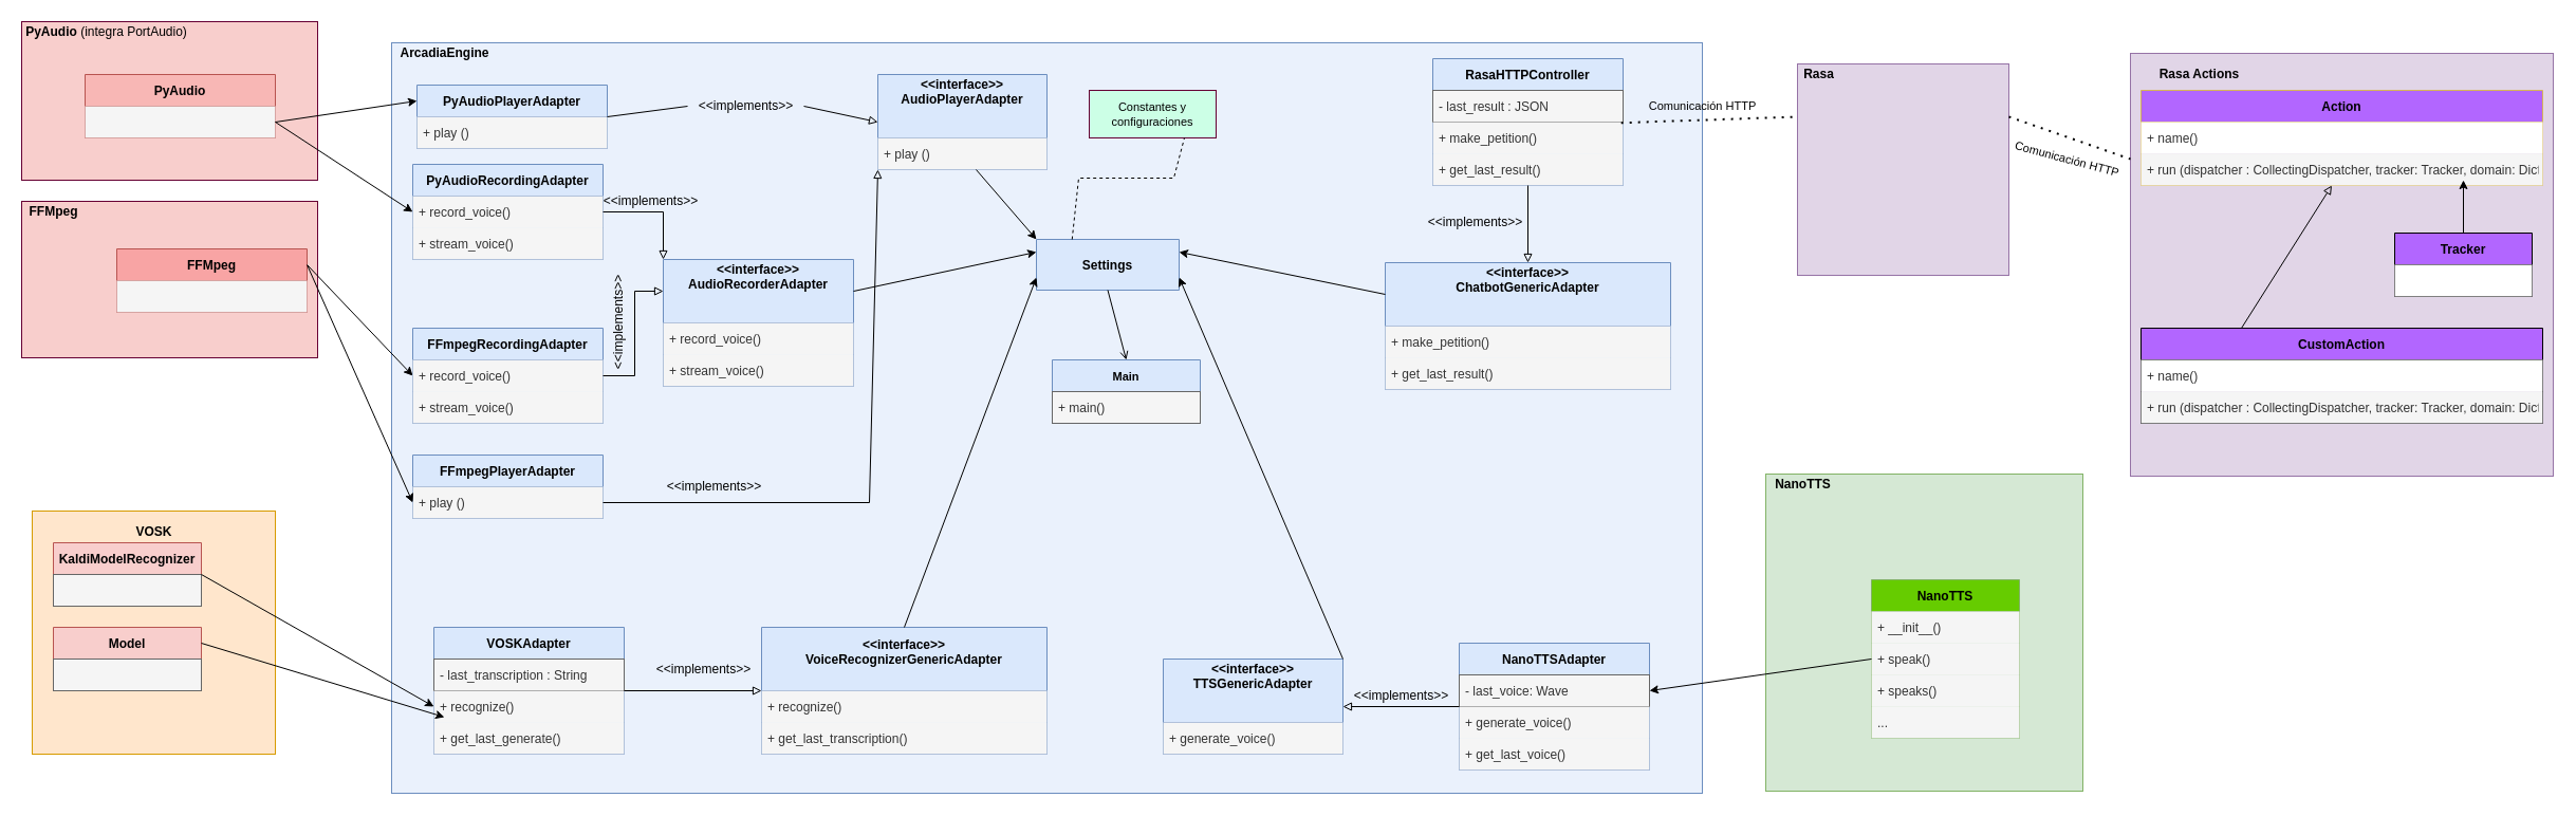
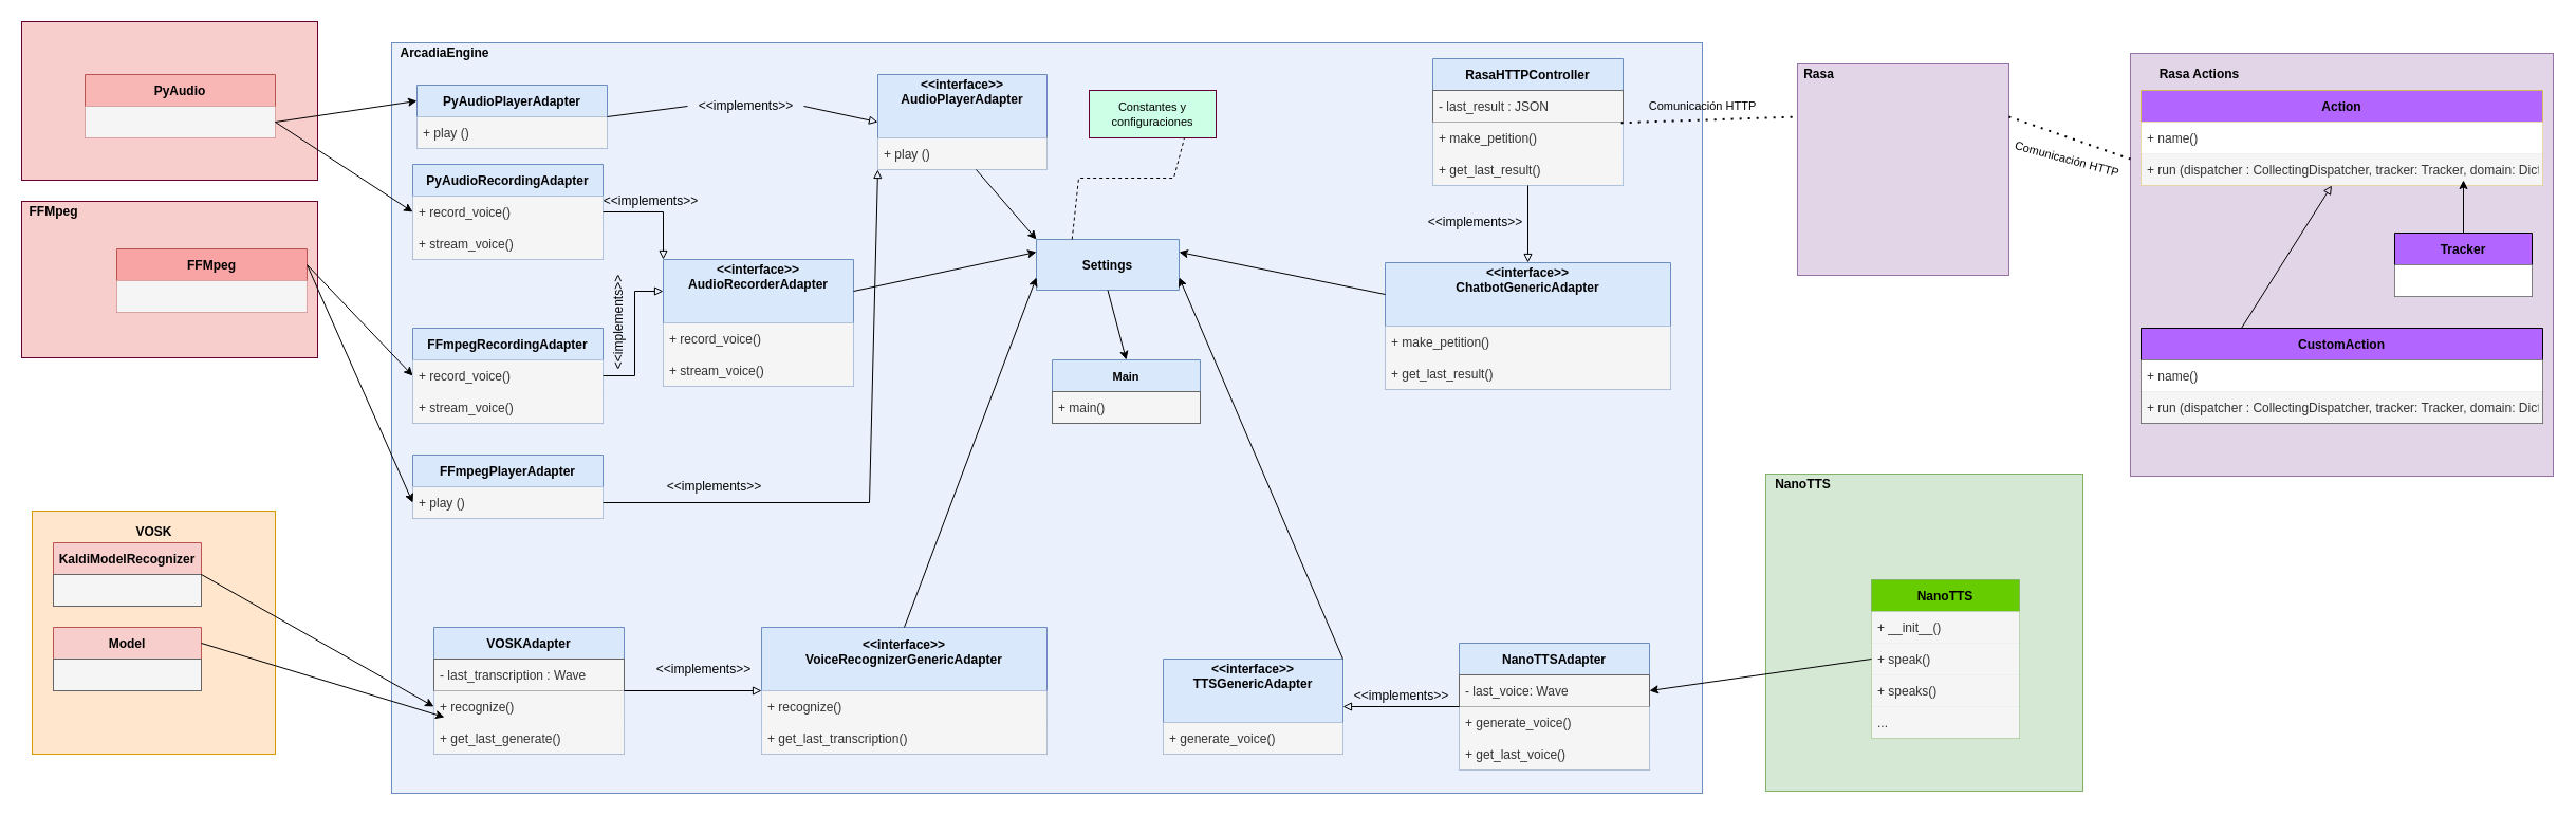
- <mxCell id="10" value="&lt;b&gt;PyAudio&lt;/b&gt; (integra PortAudio)" style="text;html=1;align=center;verticalAlign=middle;resizable=0;points=[];autosize=1;strokeColor=none;fillColor=none;" parent="1" vertex="1"><mxGeometry x="20" y="20" width="160" height="20" as="geometry" /></mxCell>
- <mxCell id="102" value="" style="endArrow=open;html=1;rounded=0;fontSize=11;exitX=0.5;exitY=1;exitDx=0;exitDy=0;entryX=0.5;entryY=0;entryDx=0;entryDy=0;" parent="1" source="97" target="100" edge="1"><mxGeometry width="50" height="50" relative="1" as="geometry"><mxPoint x="1170" y="338" as="sourcePoint" /><mxPoint x="1220" y="288" as="targetPoint" /></mxGeometry></mxCell>
+ <mxCell id="102" value="" style="endArrow=classic;html=1;rounded=0;fontSize=11;exitX=0.5;exitY=1;exitDx=0;exitDy=0;entryX=0.5;entryY=0;entryDx=0;entryDy=0;" parent="1" source="97" target="100" edge="1"><mxGeometry width="50" height="50" relative="1" as="geometry"><mxPoint x="1170" y="338" as="sourcePoint" /><mxPoint x="1220" y="288" as="targetPoint" /></mxGeometry></mxCell>
- <mxCell id="73" value="- last_transcription : String" style="text;strokeColor=#666666;fillColor=#f5f5f5;align=left;verticalAlign=middle;spacingLeft=4;spacingRight=4;overflow=hidden;points=[[0,0.5],[1,0.5]];portConstraint=eastwest;rotatable=0;fontColor=#333333;" parent="72" vertex="1"><mxGeometry y="30" width="180" height="30" as="geometry" /></mxCell>
+ <mxCell id="73" value="- last_transcription : Wave" style="text;strokeColor=#666666;fillColor=#f5f5f5;align=left;verticalAlign=middle;spacingLeft=4;spacingRight=4;overflow=hidden;points=[[0,0.5],[1,0.5]];portConstraint=eastwest;rotatable=0;fontColor=#333333;" parent="72" vertex="1"><mxGeometry y="30" width="180" height="30" as="geometry" /></mxCell>
